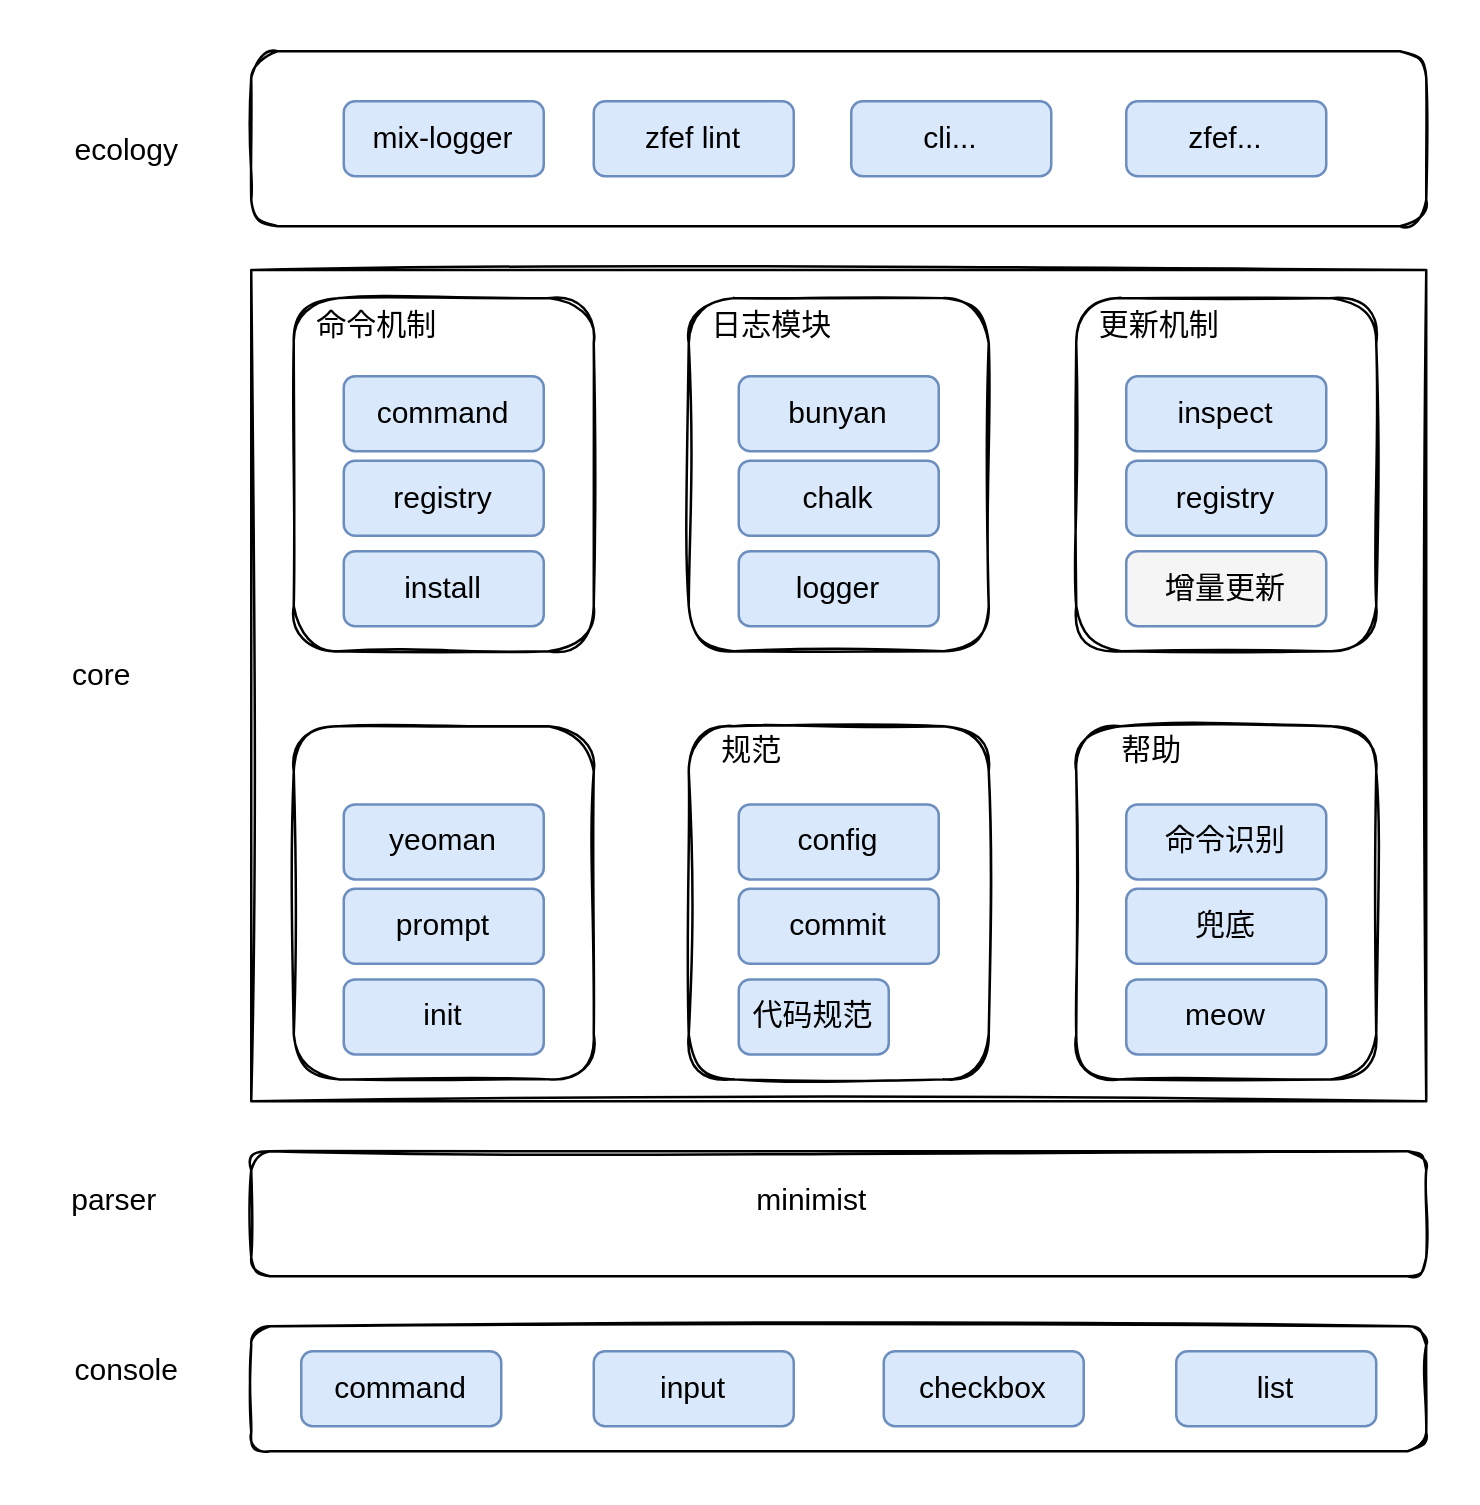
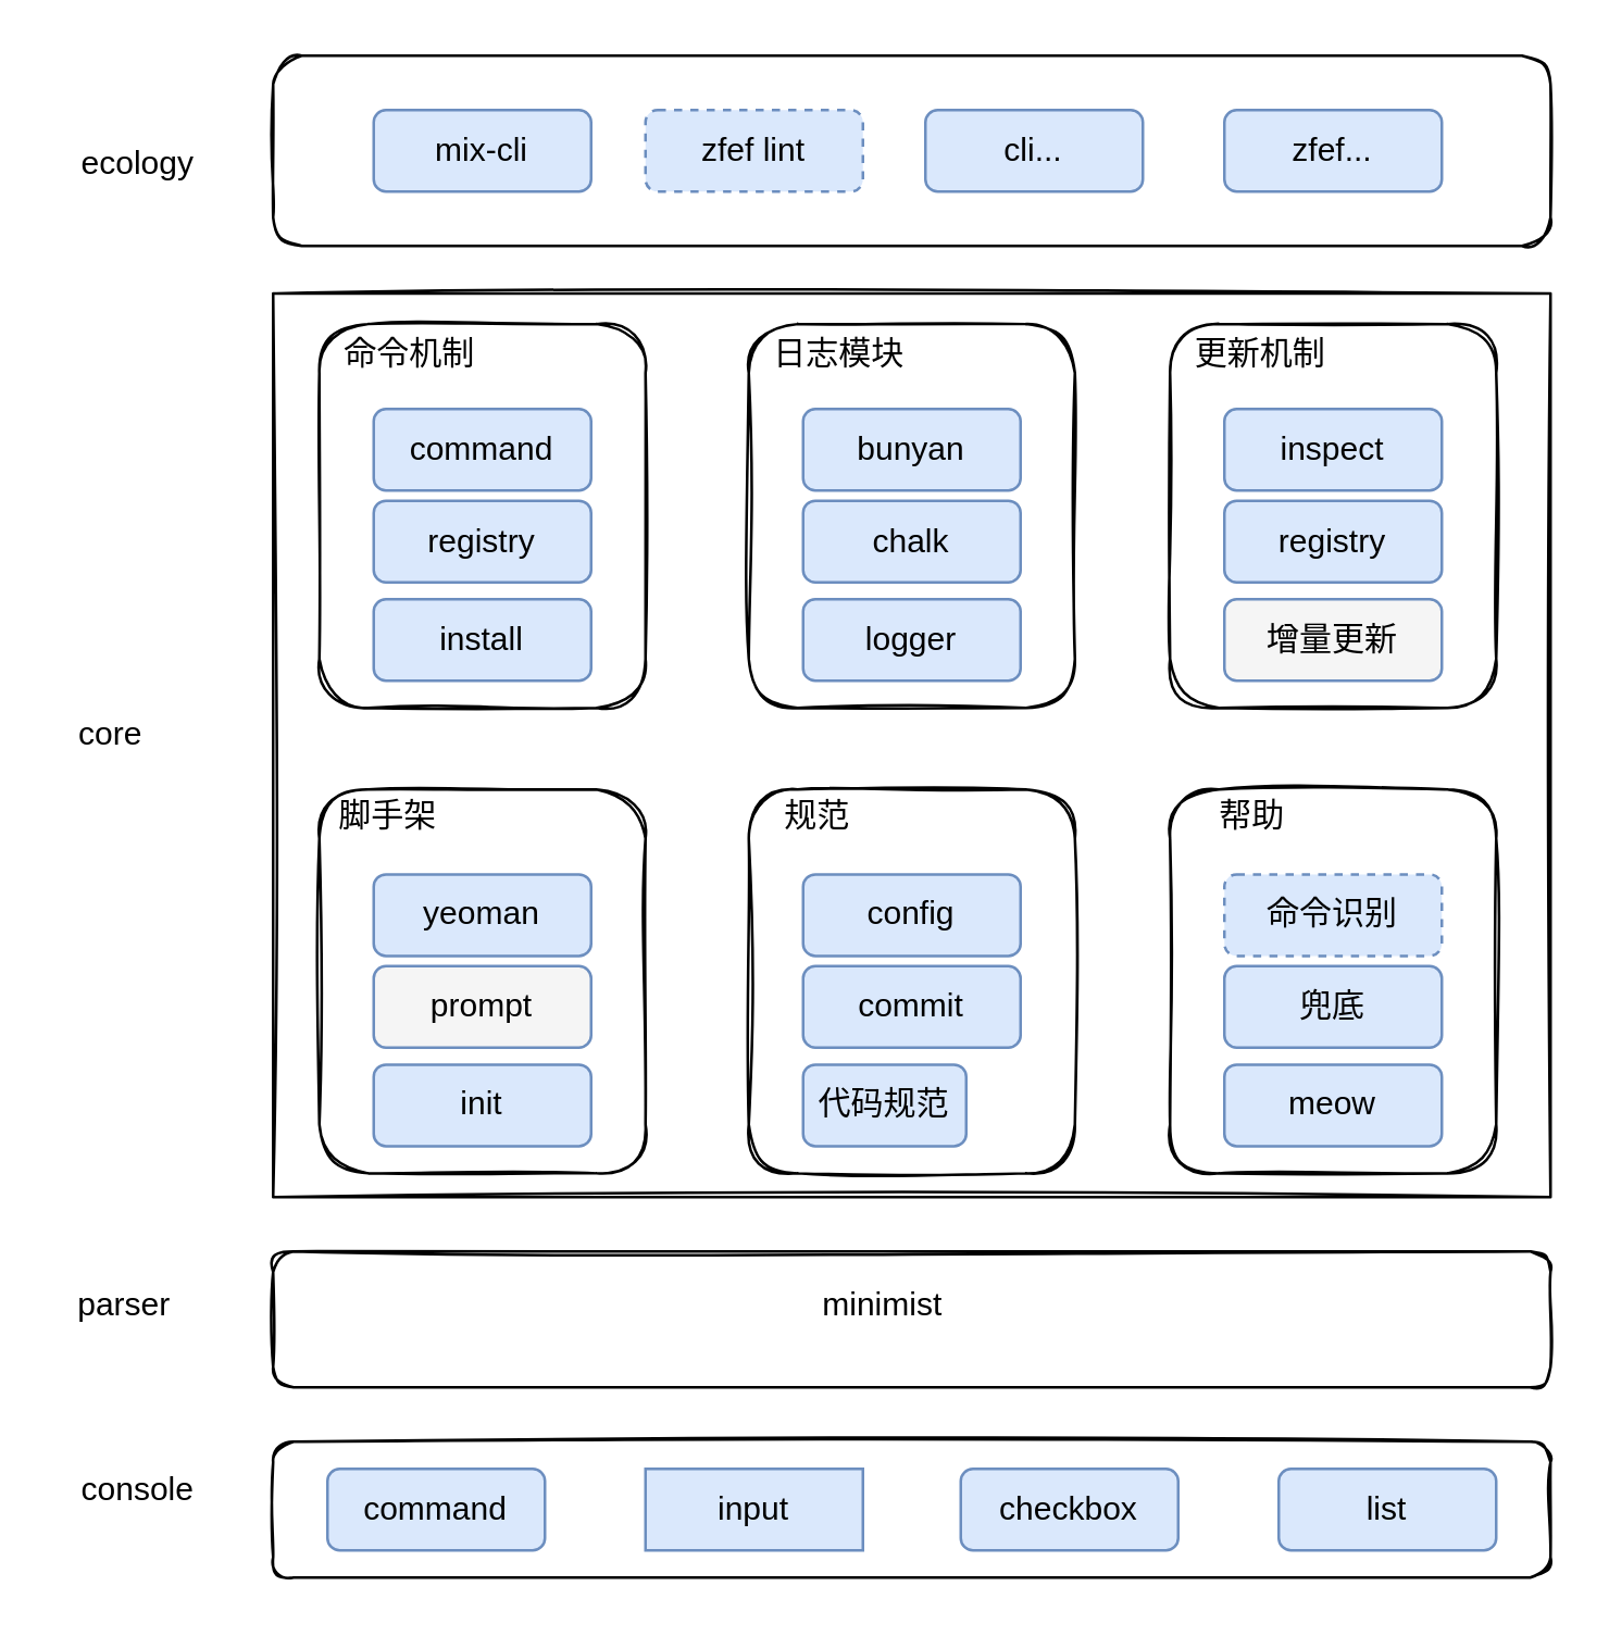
- <mxCell id="15" value="mix-logger" style="rounded=1;whiteSpace=wrap;html=1;fillColor=#dae8fc;strokeColor=#6c8ebf;" parent="1" vertex="1"><mxGeometry x="137" y="40" width="80" height="30" as="geometry" /></mxCell>
+ <mxCell id="15" value="mix-cli" style="rounded=1;whiteSpace=wrap;html=1;fillColor=#dae8fc;strokeColor=#6c8ebf;" parent="1" vertex="1"><mxGeometry x="137" y="40" width="80" height="30" as="geometry" /></mxCell>
- <mxCell id="16" value="zfef lint" style="rounded=1;whiteSpace=wrap;html=1;fillColor=#dae8fc;strokeColor=#6c8ebf;" parent="1" vertex="1"><mxGeometry x="237" y="40" width="80" height="30" as="geometry" /></mxCell>
+ <mxCell id="16" value="zfef lint" style="rounded=1;whiteSpace=wrap;html=1;fillColor=#dae8fc;strokeColor=#6c8ebf;dashed=1;" parent="1" vertex="1"><mxGeometry x="237" y="40" width="80" height="30" as="geometry" /></mxCell>
+ <mxCell id="42" value="脚手架" style="text;html=1;resizable=0;autosize=1;align=center;verticalAlign=middle;points=[];fillColor=none;strokeColor=none;rounded=0;" parent="37" vertex="1"><mxGeometry width="50" height="20" as="geometry" /></mxCell>
- <mxCell id="51" value="命令识别" style="rounded=1;whiteSpace=wrap;html=1;fillColor=#dae8fc;strokeColor=#6c8ebf;" parent="49" vertex="1"><mxGeometry x="20" y="31.25" width="80" height="30" as="geometry" /></mxCell>
+ <mxCell id="51" value="命令识别" style="rounded=1;whiteSpace=wrap;html=1;fillColor=#dae8fc;strokeColor=#6c8ebf;dashed=1;" parent="49" vertex="1"><mxGeometry x="20" y="31.25" width="80" height="30" as="geometry" /></mxCell>
- <mxCell id="40" value="prompt" style="rounded=1;whiteSpace=wrap;html=1;fillColor=#dae8fc;strokeColor=#6c8ebf;" parent="37" vertex="1"><mxGeometry x="20" y="65" width="80" height="30" as="geometry" /></mxCell>
+ <mxCell id="40" value="prompt" style="rounded=1;whiteSpace=wrap;html=1;fillColor=#f5f5f5;strokeColor=#6c8ebf;" parent="37" vertex="1"><mxGeometry x="20" y="65" width="80" height="30" as="geometry" /></mxCell>
- <mxCell id="9" value="input" style="rounded=1;whiteSpace=wrap;html=1;fillColor=#dae8fc;strokeColor=#6c8ebf;" parent="1" vertex="1"><mxGeometry x="237" y="540" width="80" height="30" as="geometry" /></mxCell>
+ <mxCell id="9" value="input" style="whiteSpace=wrap;html=1;fillColor=#dae8fc;strokeColor=#6c8ebf;rounded=0;" parent="1" vertex="1"><mxGeometry x="237" y="540" width="80" height="30" as="geometry" /></mxCell>
